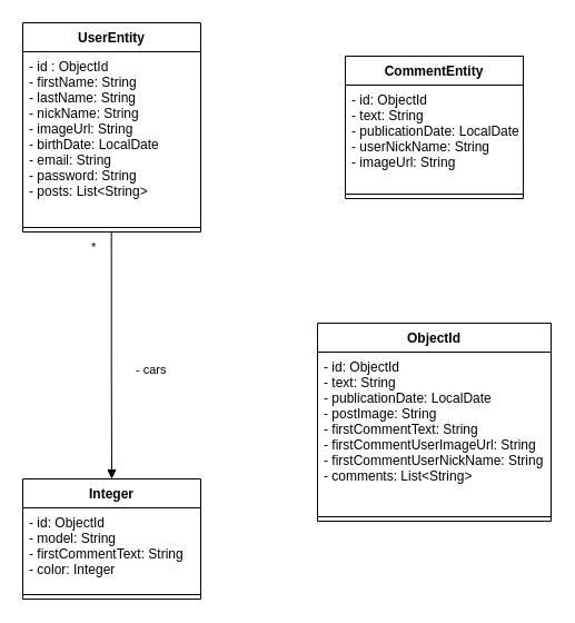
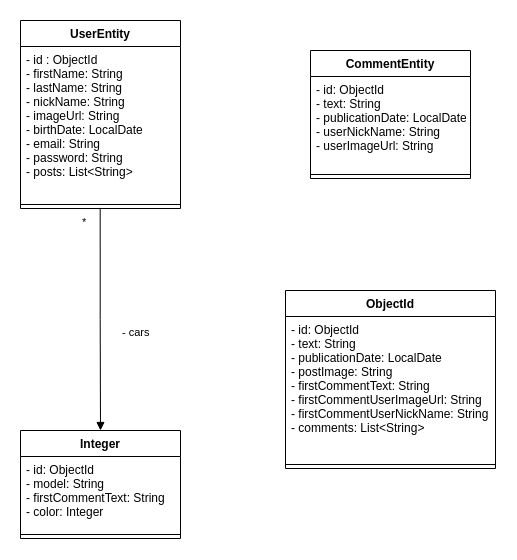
- <mxCell id="9" value="- id: ObjectId&#10;- text: String&#10;- publicationDate: LocalDate&#10;- userNickName: String&#10;- imageUrl: String" style="text;strokeColor=none;fillColor=none;align=left;verticalAlign=top;spacingLeft=4;spacingRight=4;overflow=hidden;rotatable=0;points=[[0,0.5],[1,0.5]];portConstraint=eastwest;" vertex="1" parent="8"><mxGeometry y="26" width="160" height="94" as="geometry" /></mxCell>
+ <mxCell id="9" value="- id: ObjectId&#10;- text: String&#10;- publicationDate: LocalDate&#10;- userNickName: String&#10;- userImageUrl: String" style="text;strokeColor=none;fillColor=none;align=left;verticalAlign=top;spacingLeft=4;spacingRight=4;overflow=hidden;rotatable=0;points=[[0,0.5],[1,0.5]];portConstraint=eastwest;" vertex="1" parent="8"><mxGeometry y="26" width="160" height="94" as="geometry" /></mxCell>
